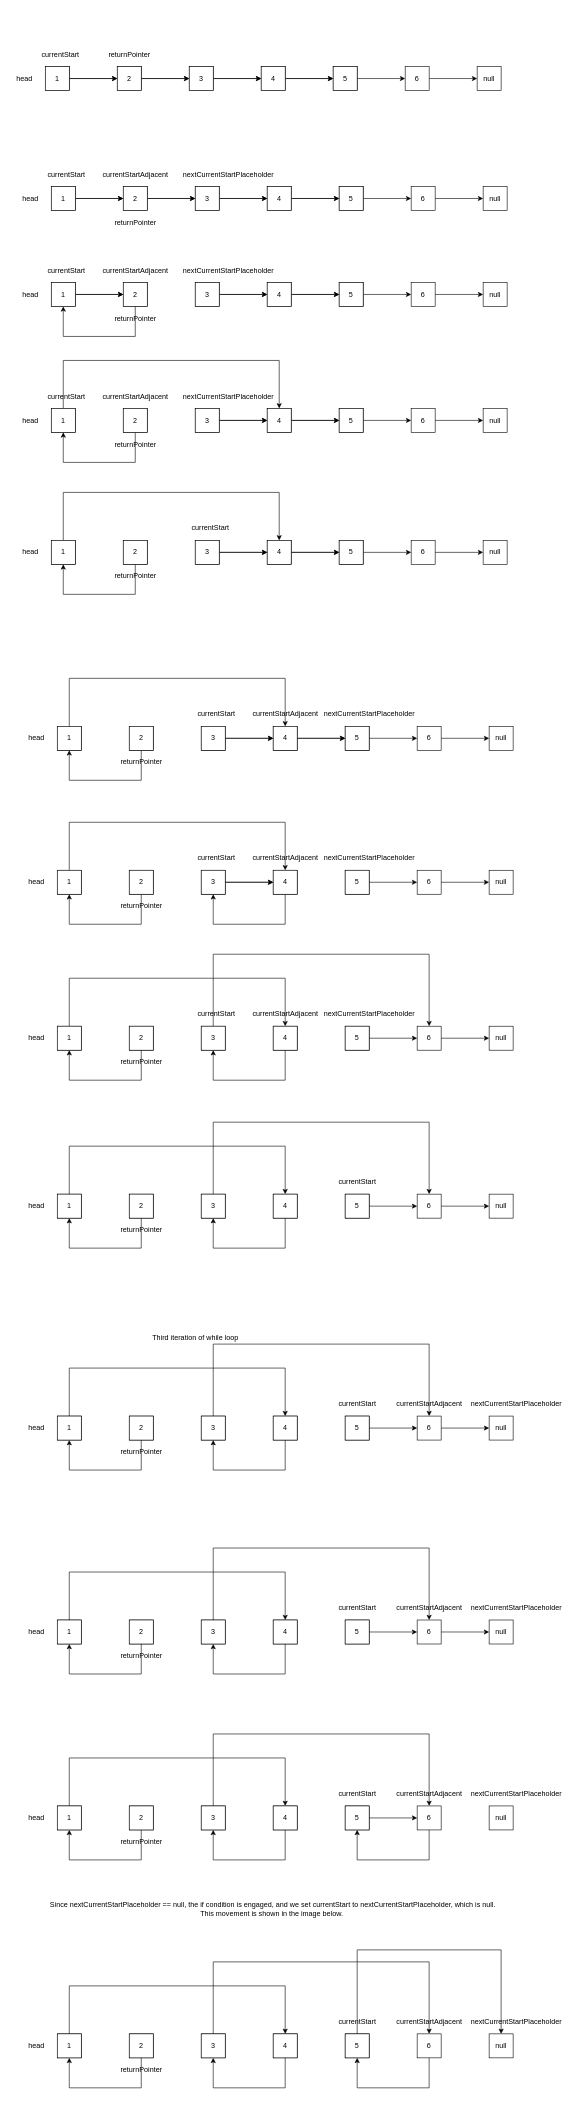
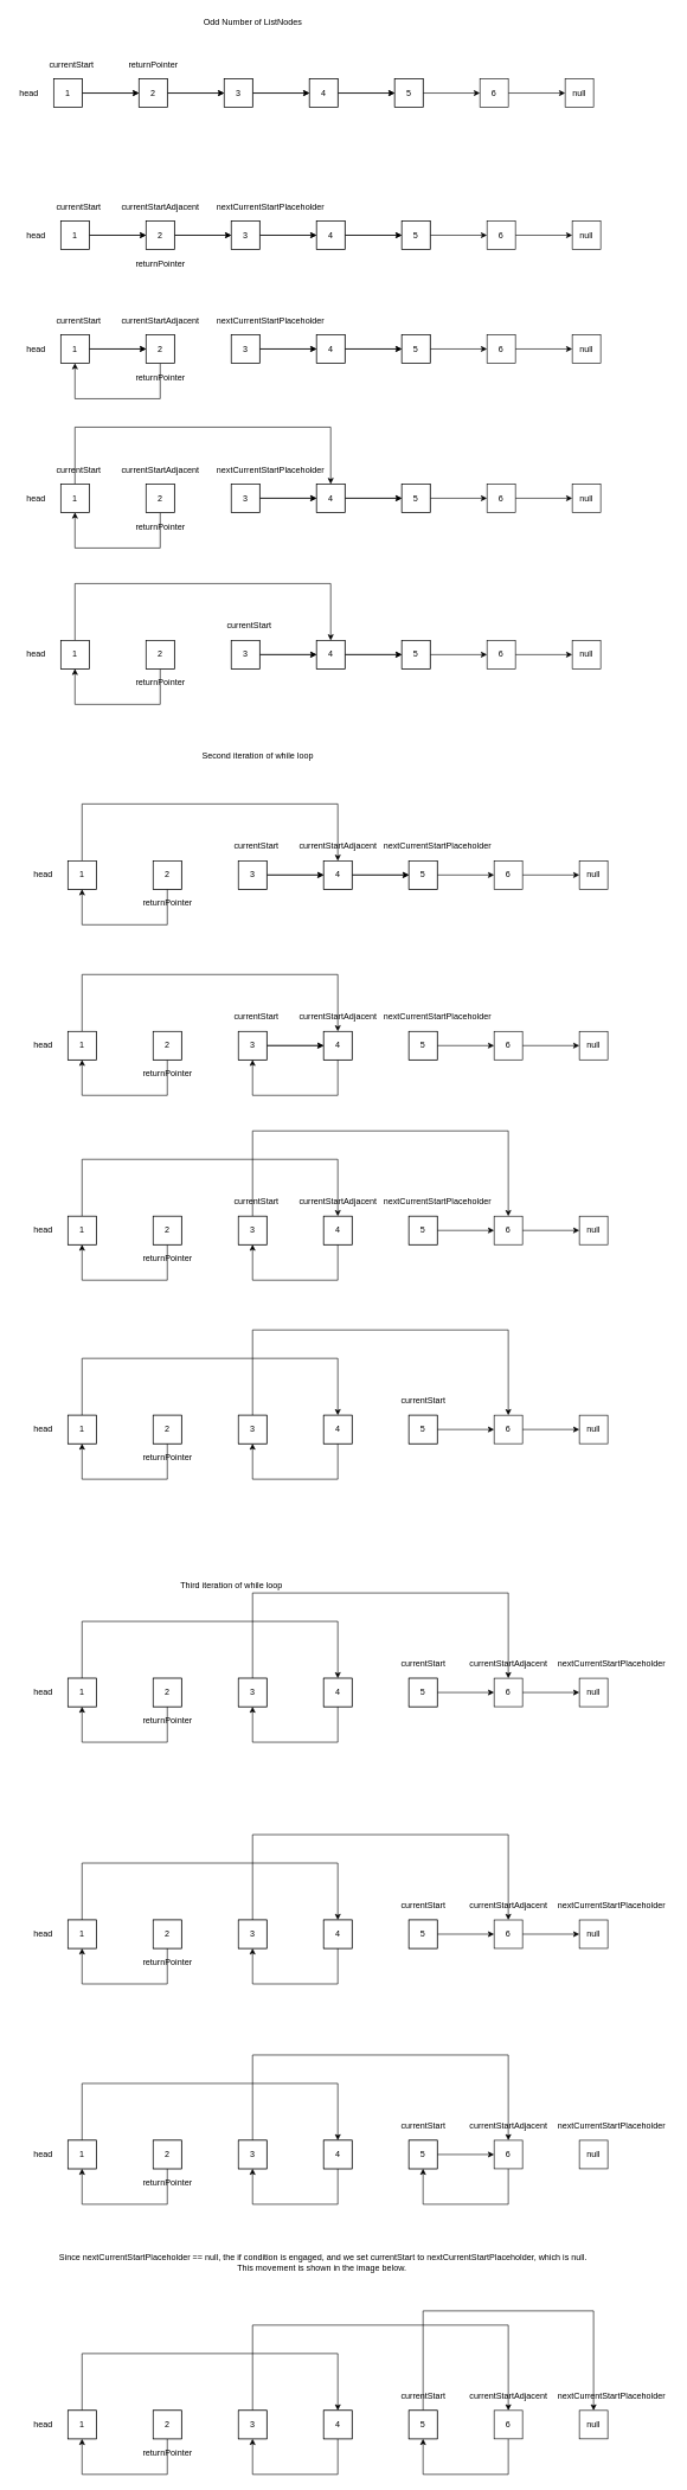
+ <mxCell id="12" value="Odd Number of ListNodes" style="text;html=1;align=center;verticalAlign=middle;resizable=0;points=[];autosize=1;" vertex="1" parent="1"><mxGeometry x="280" y="20" width="150" height="20" as="geometry" /></mxCell>
+ <mxCell id="129" value="Second iteration of while loop" style="text;html=1;align=center;verticalAlign=middle;resizable=0;points=[];autosize=1;" vertex="1" parent="1"><mxGeometry x="277" y="1052" width="170" height="20" as="geometry" /></mxCell>
